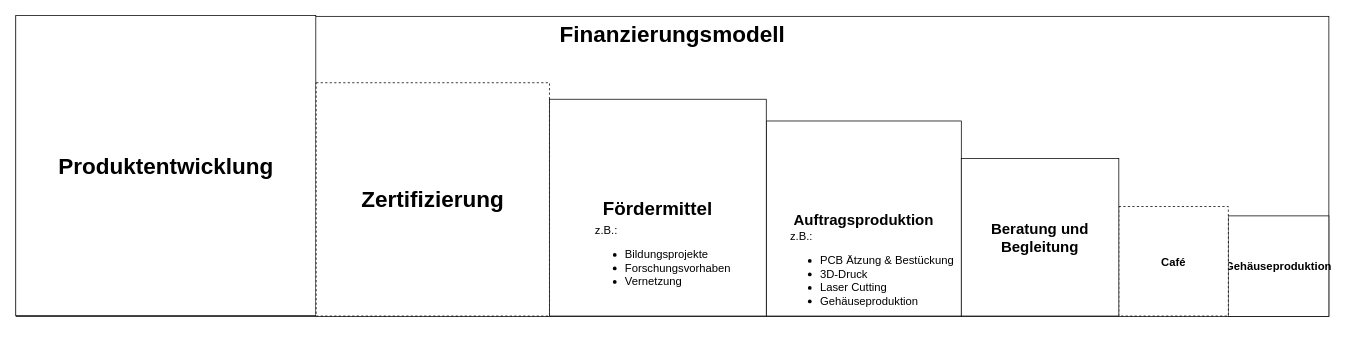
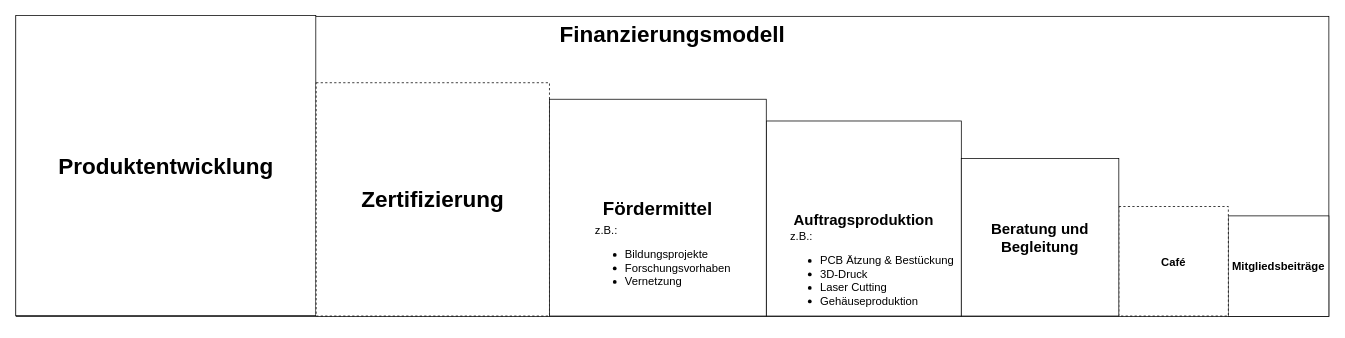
- <mxCell id="3" value="Gehäuseproduktion" style="whiteSpace=wrap;html=1;aspect=fixed;fontStyle=1;fontSize=15;" vertex="1" parent="1"><mxGeometry x="1637" y="287" width="134" height="134" as="geometry" /></mxCell>
+ <mxCell id="3" value="Mitgliedsbeiträge" style="whiteSpace=wrap;html=1;aspect=fixed;fontStyle=1;fontSize=15;" vertex="1" parent="1"><mxGeometry x="1637" y="287" width="134" height="134" as="geometry" /></mxCell>
